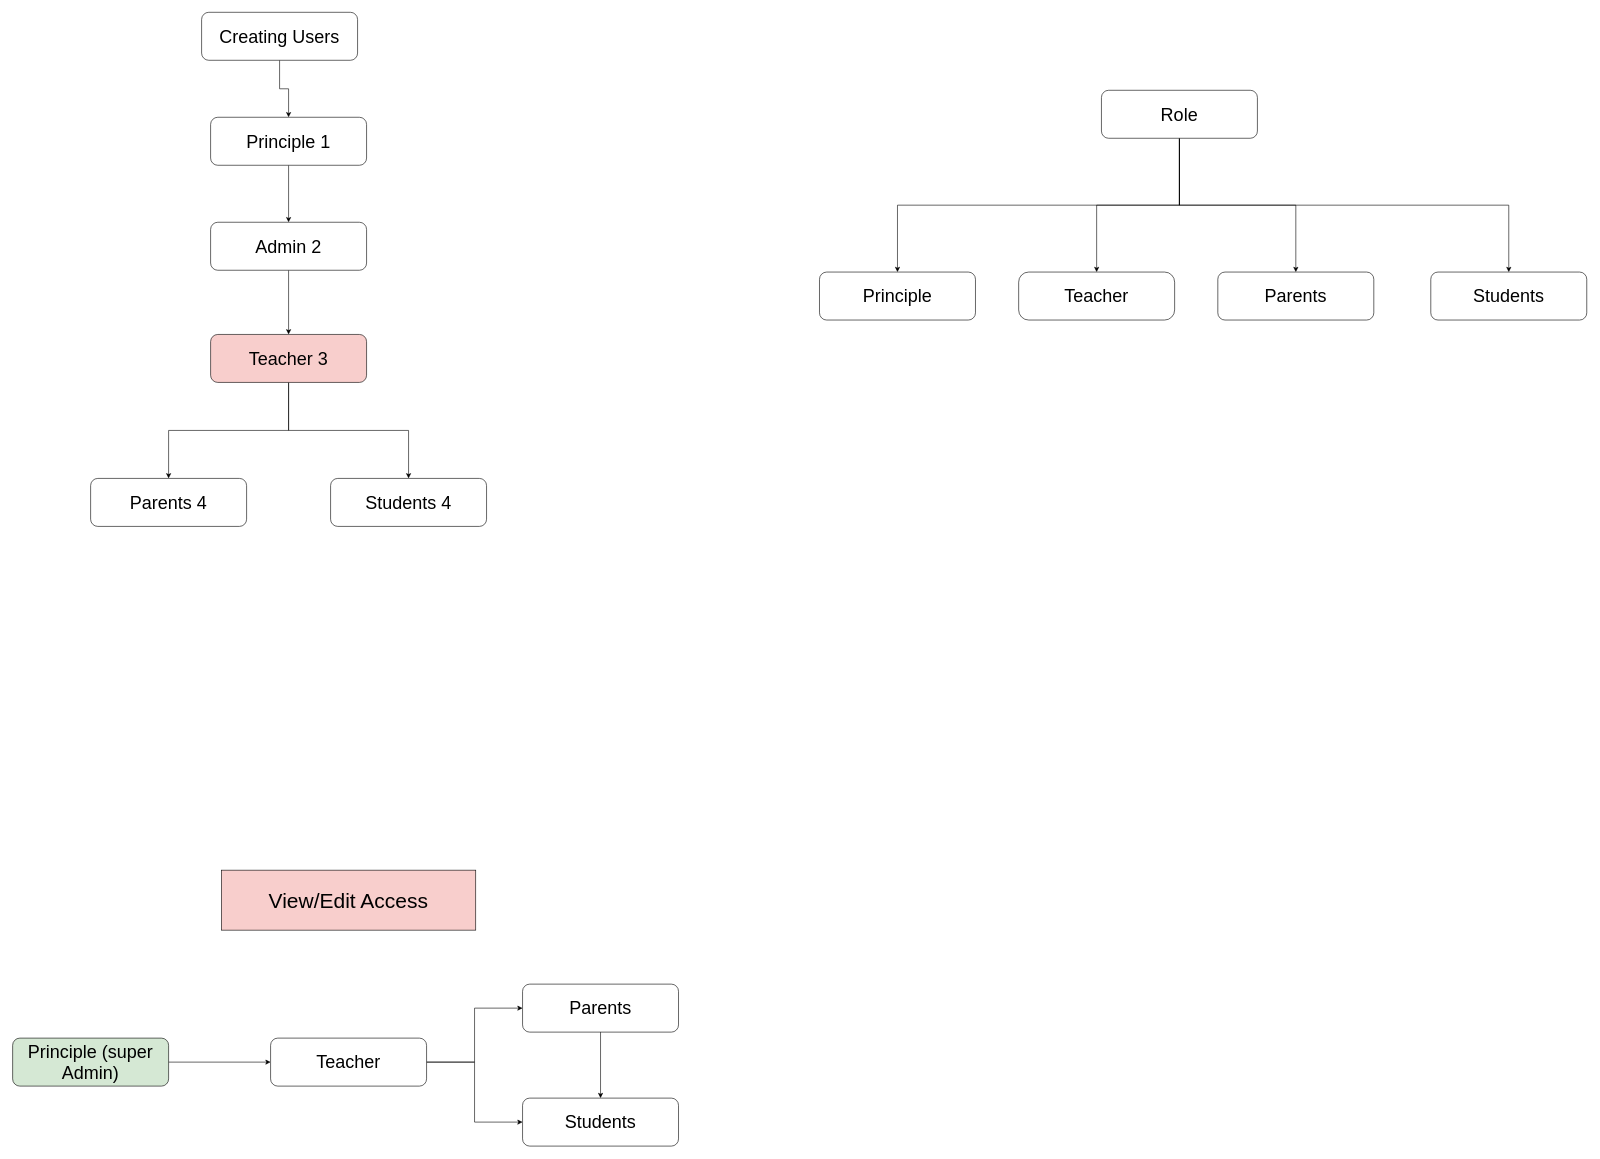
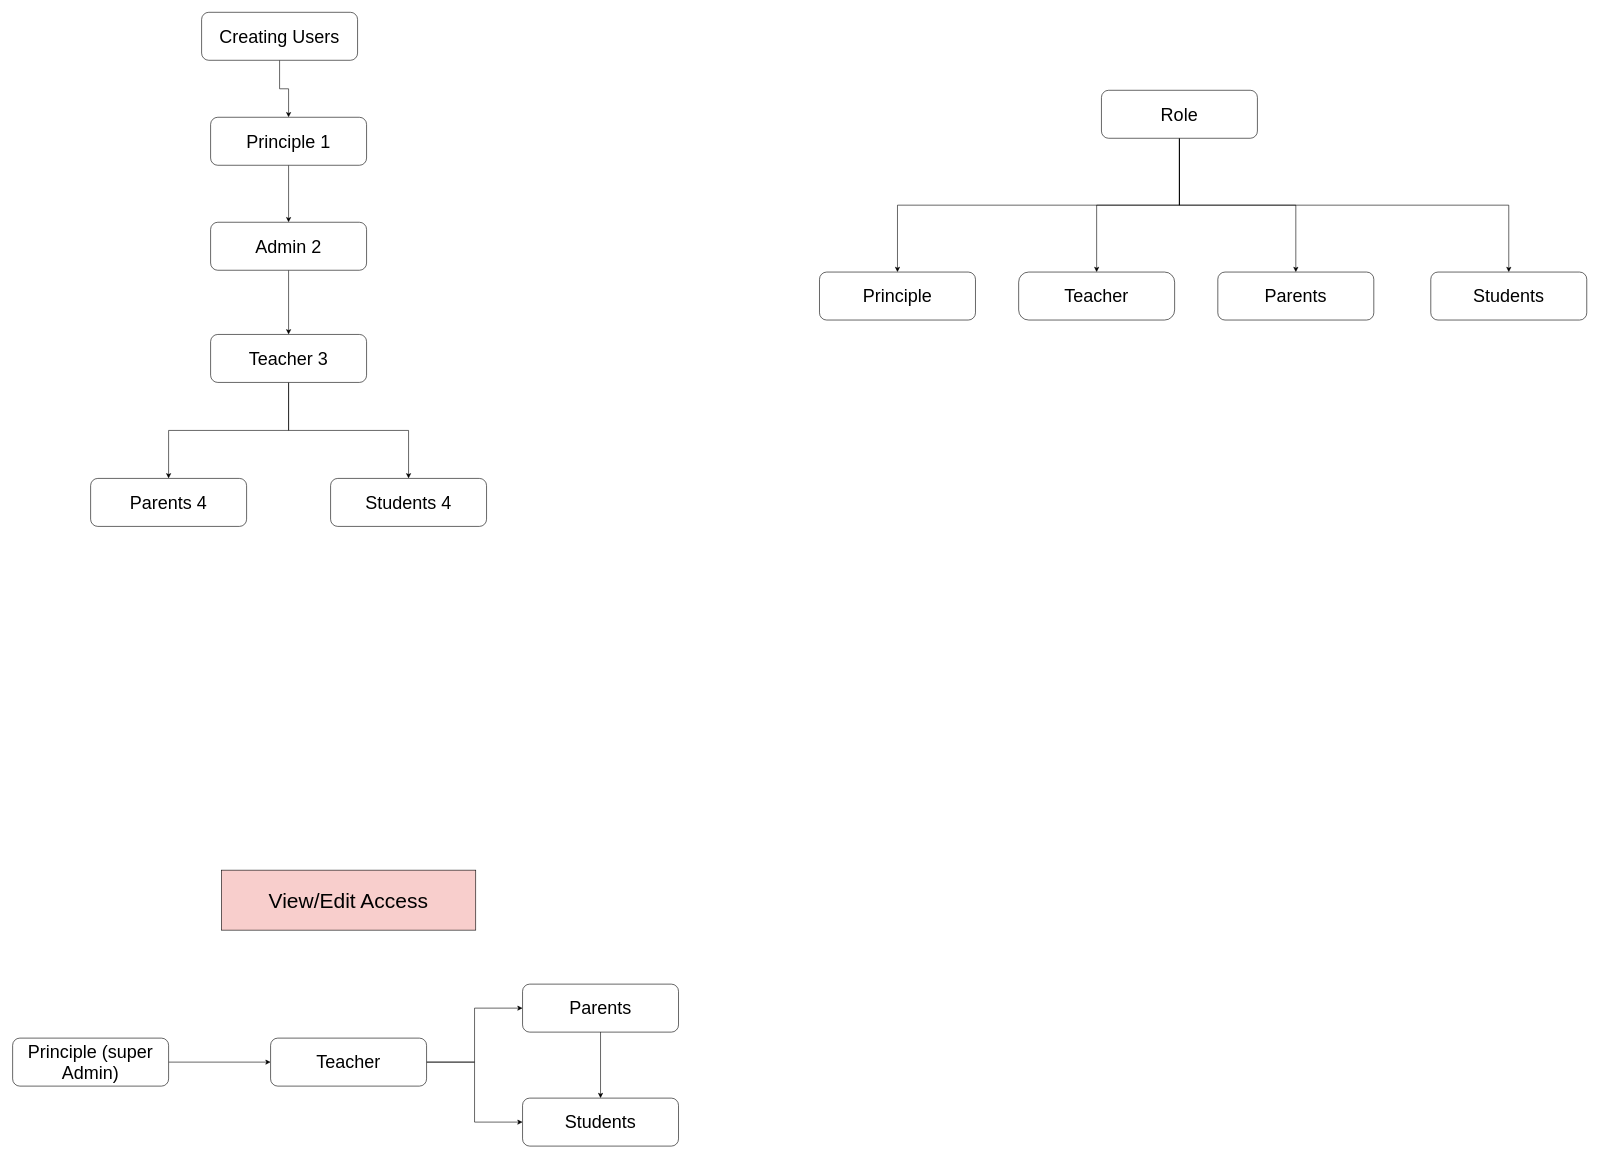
- <mxCell id="17" value="&lt;span style=&quot;font-size: 30px;&quot;&gt;Teacher 3&lt;/span&gt;" style="rounded=1;whiteSpace=wrap;html=1;fillColor=#f8cecc;" parent="1" vertex="1"><mxGeometry x="350" y="557" width="260" height="80" as="geometry" /></mxCell>
+ <mxCell id="17" value="&lt;span style=&quot;font-size: 30px;&quot;&gt;Teacher 3&lt;/span&gt;" style="rounded=1;whiteSpace=wrap;html=1;" parent="1" vertex="1"><mxGeometry x="350" y="557" width="260" height="80" as="geometry" /></mxCell>
- <mxCell id="21" value="&lt;span style=&quot;font-size: 30px;&quot;&gt;Principle (super Admin)&lt;/span&gt;" style="rounded=1;whiteSpace=wrap;html=1;fillColor=#d5e8d4;" parent="1" vertex="1"><mxGeometry x="20" y="1730" width="260" height="80" as="geometry" /></mxCell>
+ <mxCell id="21" value="&lt;span style=&quot;font-size: 30px;&quot;&gt;Principle (super Admin)&lt;/span&gt;" style="rounded=1;whiteSpace=wrap;html=1;" parent="1" vertex="1"><mxGeometry x="20" y="1730" width="260" height="80" as="geometry" /></mxCell>
